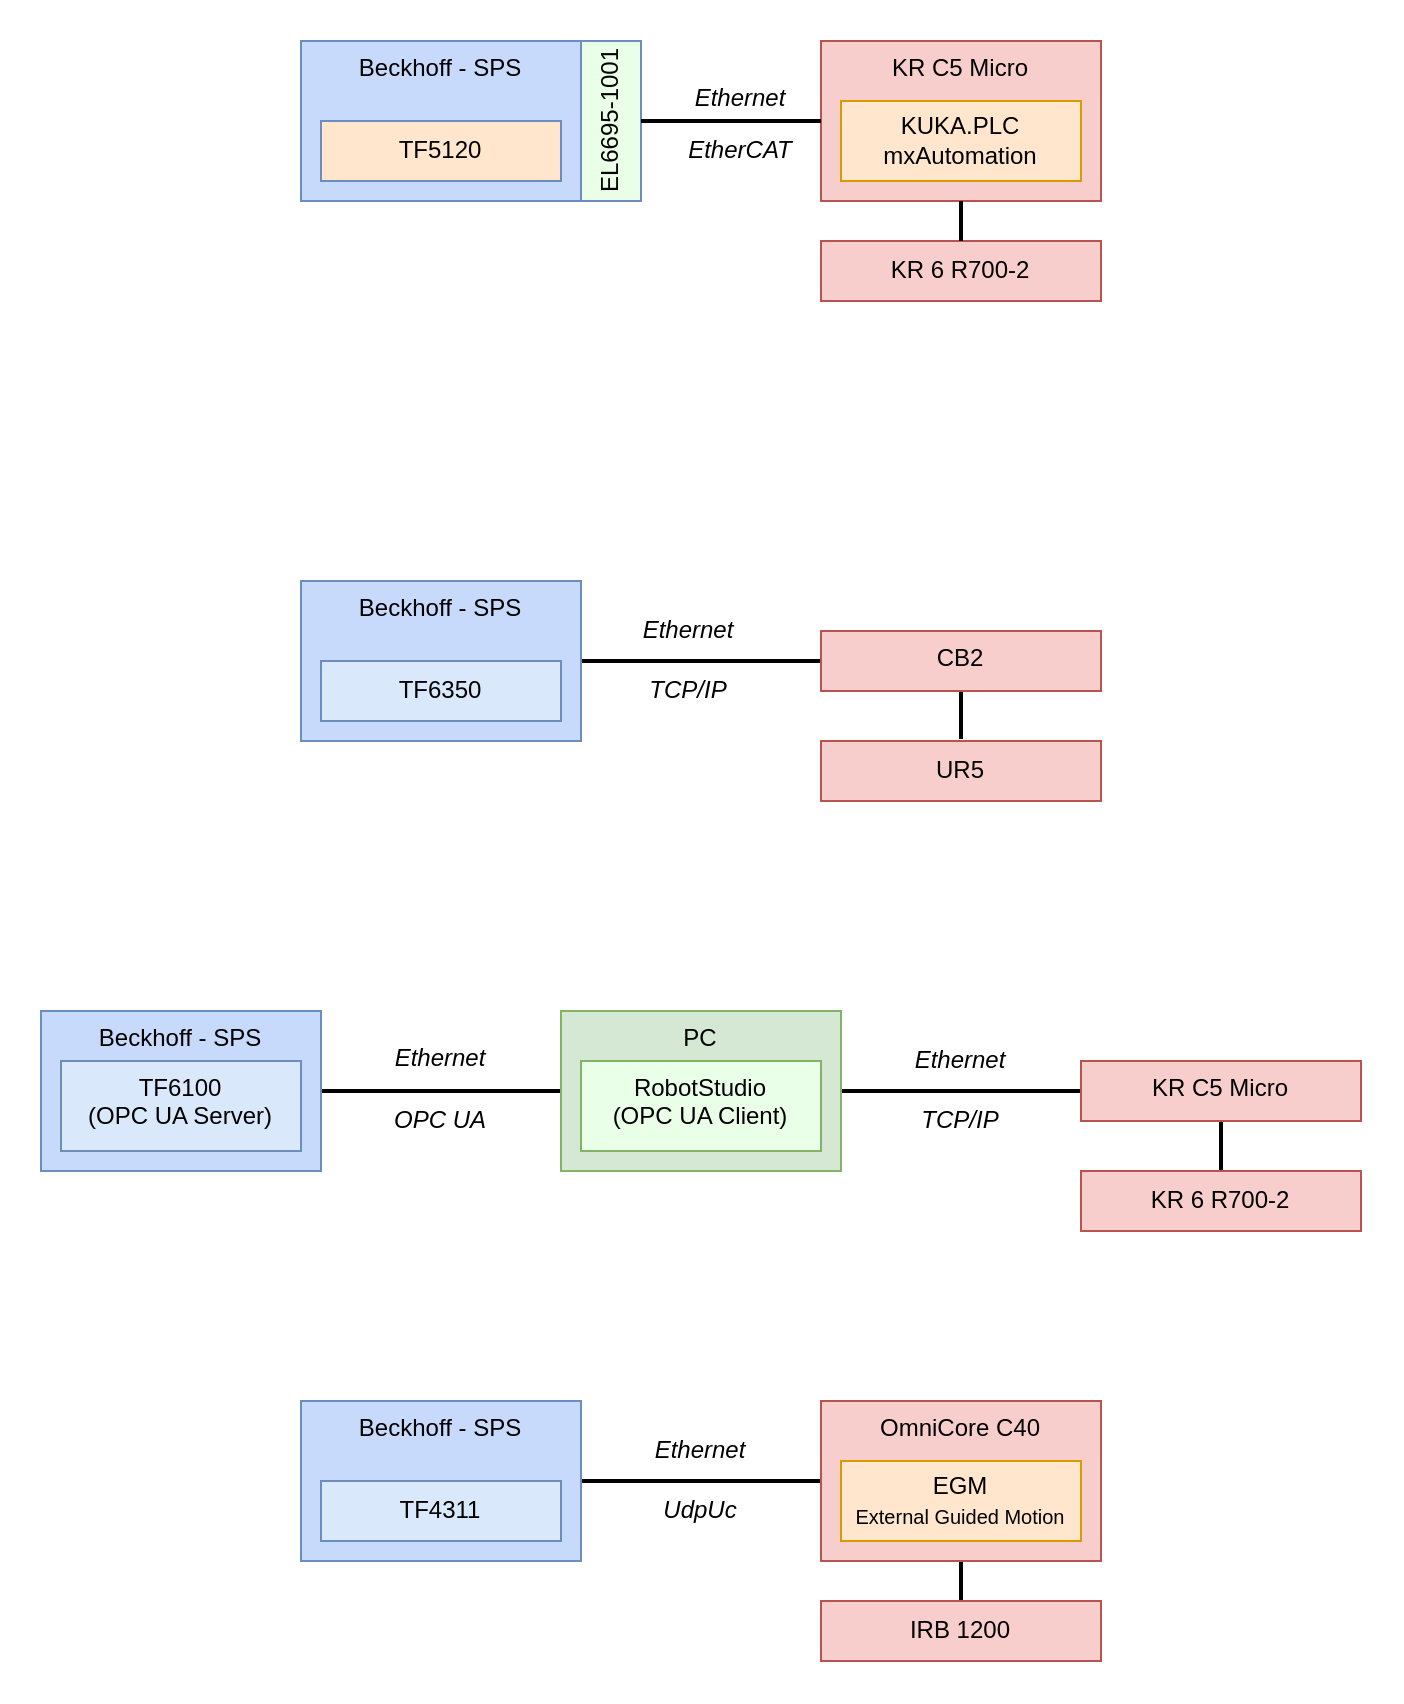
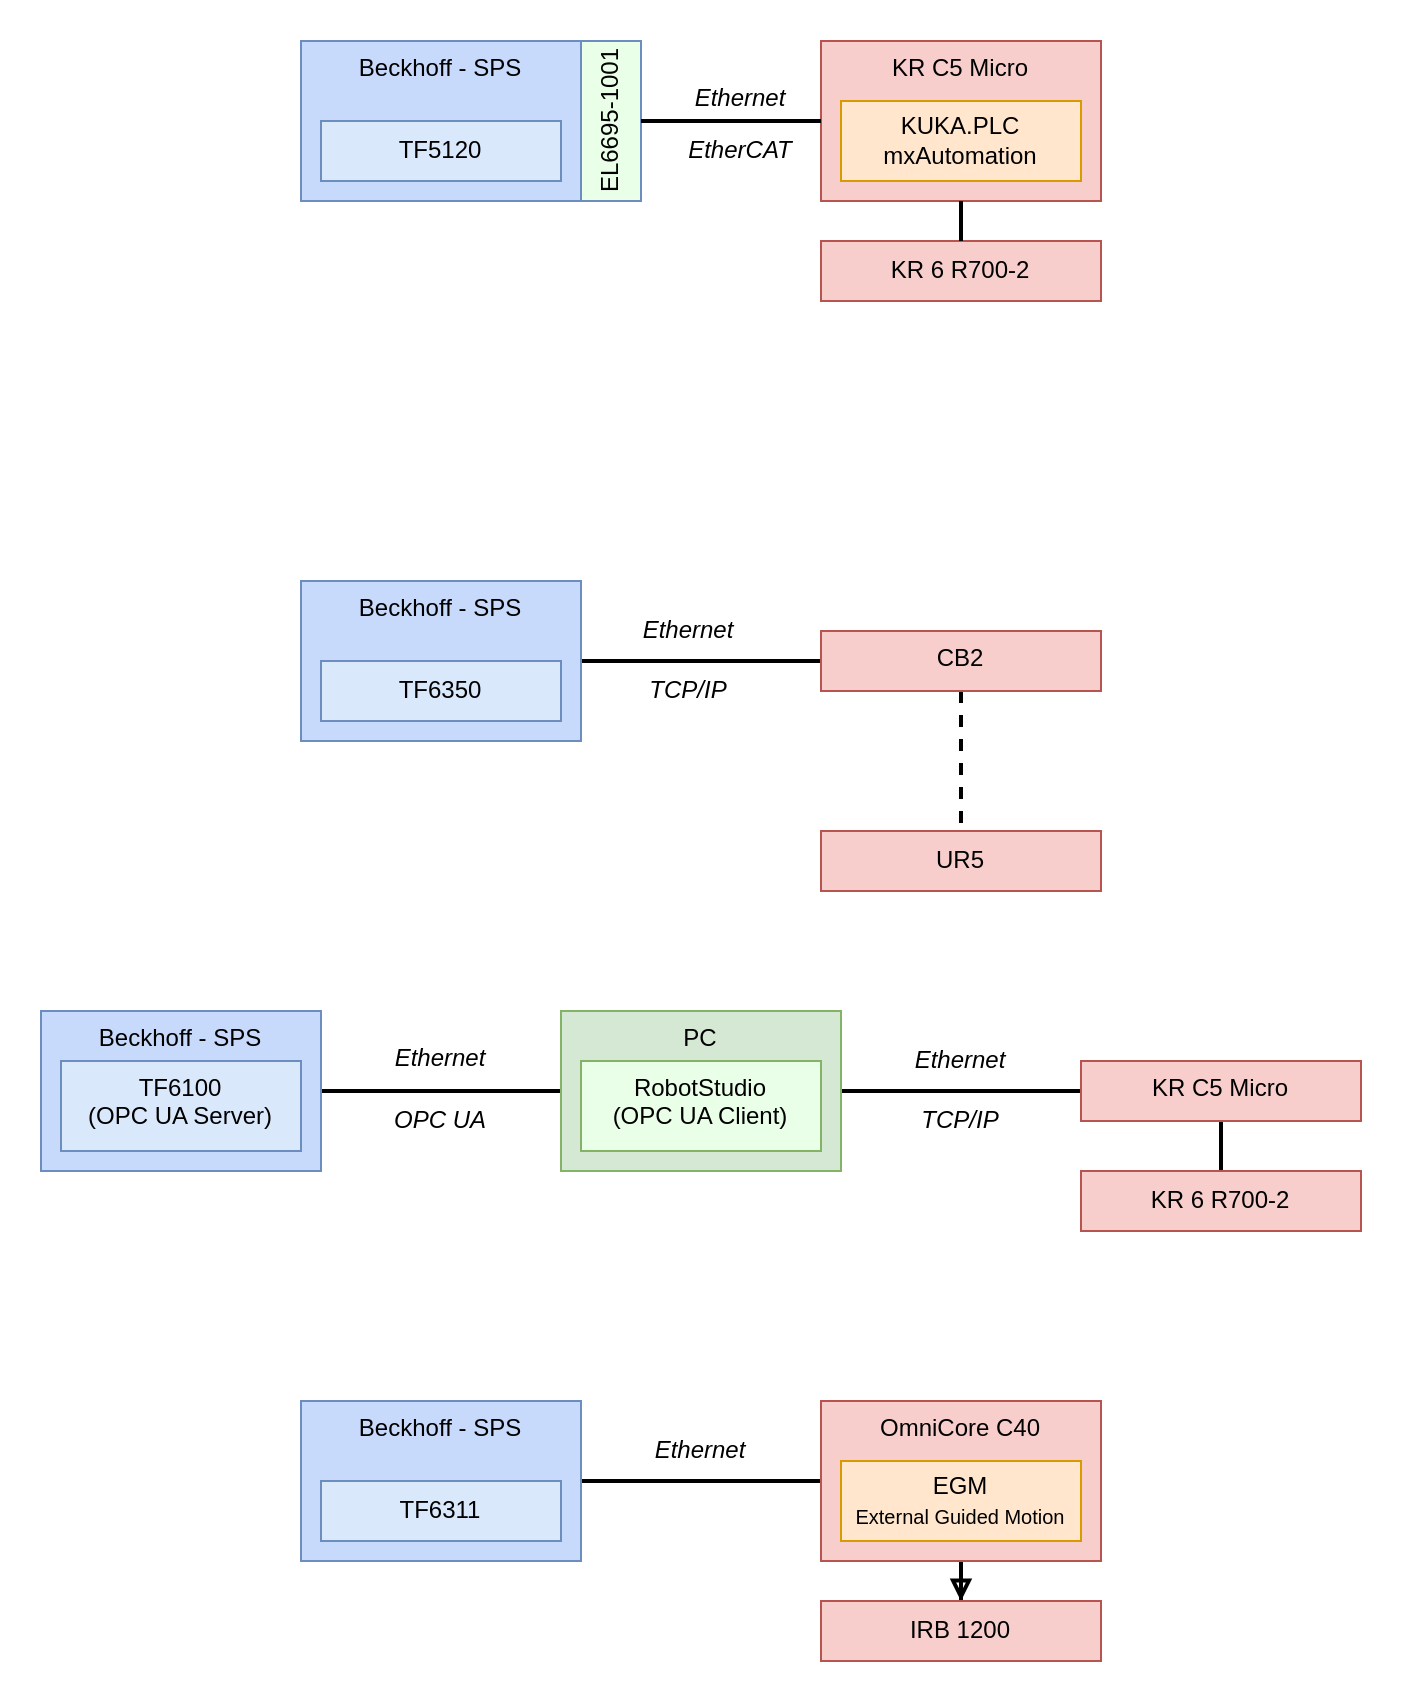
- <mxCell id="3" value="TF5120" style="rounded=0;whiteSpace=wrap;html=1;verticalAlign=middle;fillColor=#ffe6cc;strokeColor=#6c8ebf;" parent="1" vertex="1"><mxGeometry x="160" y="60" width="120" height="30" as="geometry" /></mxCell>
+ <mxCell id="3" value="TF5120" style="rounded=0;whiteSpace=wrap;html=1;verticalAlign=middle;fillColor=#dae8fc;strokeColor=#6c8ebf;" parent="1" vertex="1"><mxGeometry x="160" y="60" width="120" height="30" as="geometry" /></mxCell>
- <mxCell id="16" value="UR5" style="rounded=0;whiteSpace=wrap;html=1;verticalAlign=middle;fillColor=#f8cecc;strokeColor=#b85450;" parent="1" vertex="1"><mxGeometry x="410" y="370" width="140" height="30" as="geometry" /></mxCell>
+ <mxCell id="16" value="UR5" style="rounded=0;whiteSpace=wrap;html=1;verticalAlign=middle;fillColor=#f8cecc;strokeColor=#b85450;" parent="1" vertex="1"><mxGeometry x="410" y="415" width="140" height="30" as="geometry" /></mxCell>
- <mxCell id="34" value="TF4311" style="rounded=0;whiteSpace=wrap;html=1;verticalAlign=middle;fillColor=#dae8fc;strokeColor=#6c8ebf;" parent="1" vertex="1"><mxGeometry x="160" y="740" width="120" height="30" as="geometry" /></mxCell>
+ <mxCell id="34" value="TF6311" style="rounded=0;whiteSpace=wrap;html=1;verticalAlign=middle;fillColor=#dae8fc;strokeColor=#6c8ebf;" parent="1" vertex="1"><mxGeometry x="160" y="740" width="120" height="30" as="geometry" /></mxCell>
- <mxCell id="39" value="UdpUc" style="text;html=1;align=center;verticalAlign=middle;whiteSpace=wrap;rounded=0;fontStyle=2" parent="1" vertex="1"><mxGeometry x="320" y="740" width="60" height="30" as="geometry" /></mxCell>
- <mxCell id="35" style="edgeStyle=orthogonalEdgeStyle;rounded=0;orthogonalLoop=1;jettySize=auto;html=1;exitX=0.5;exitY=1;exitDx=0;exitDy=0;endArrow=none;endFill=0;strokeWidth=2;" parent="1" source="36" target="40" edge="1"><mxGeometry relative="1" as="geometry" /></mxCell>
+ <mxCell id="35" style="edgeStyle=orthogonalEdgeStyle;rounded=0;orthogonalLoop=1;jettySize=auto;html=1;exitX=0.5;exitY=1;exitDx=0;exitDy=0;endArrow=block;endFill=0;strokeWidth=2;" parent="1" source="36" target="40" edge="1"><mxGeometry relative="1" as="geometry" /></mxCell>
